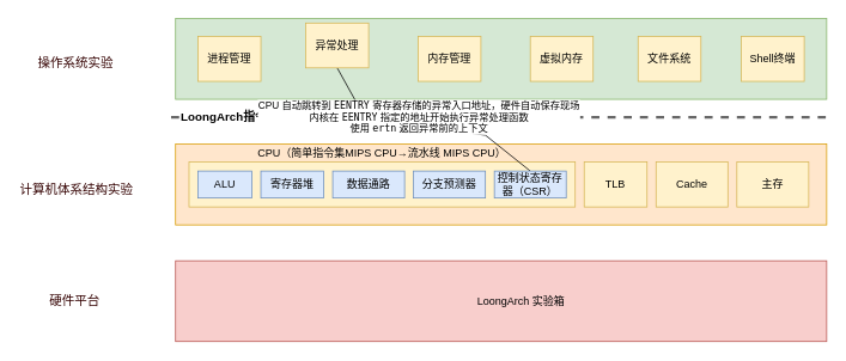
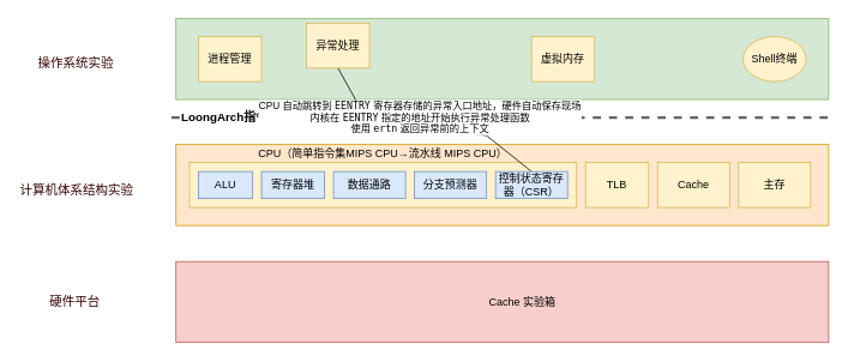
- <mxCell id="18" value="内存管理" style="whiteSpace=wrap;html=1;align=center;treeFolding=1;treeMoving=1;newEdgeStyle={&quot;edgeStyle&quot;:&quot;elbowEdgeStyle&quot;,&quot;startArrow&quot;:&quot;none&quot;,&quot;endArrow&quot;:&quot;none&quot;};labelPosition=center;verticalLabelPosition=middle;verticalAlign=middle;fillColor=#fff2cc;strokeColor=#d6b656;" parent="1" vertex="1"><mxGeometry x="465" y="40" width="70" height="50" as="geometry" /></mxCell>
- <mxCell id="20" value="文件系统" style="whiteSpace=wrap;html=1;align=center;treeFolding=1;treeMoving=1;newEdgeStyle={&quot;edgeStyle&quot;:&quot;elbowEdgeStyle&quot;,&quot;startArrow&quot;:&quot;none&quot;,&quot;endArrow&quot;:&quot;none&quot;};labelPosition=center;verticalLabelPosition=middle;verticalAlign=middle;fillColor=#fff2cc;strokeColor=#d6b656;" parent="1" vertex="1"><mxGeometry x="710" y="40" width="70" height="50" as="geometry" /></mxCell>
- <mxCell id="21" value="Shell终端" style="whiteSpace=wrap;html=1;align=center;treeFolding=1;treeMoving=1;newEdgeStyle={&quot;edgeStyle&quot;:&quot;elbowEdgeStyle&quot;,&quot;startArrow&quot;:&quot;none&quot;,&quot;endArrow&quot;:&quot;none&quot;};labelPosition=center;verticalLabelPosition=middle;verticalAlign=middle;fillColor=#fff2cc;strokeColor=#d6b656;" parent="1" vertex="1"><mxGeometry x="825" y="40" width="70" height="50" as="geometry" /></mxCell>
+ <mxCell id="21" value="Shell终端" style="ellipse;whiteSpace=wrap;html=1;align=center;treeFolding=1;treeMoving=1;newEdgeStyle={&quot;edgeStyle&quot;:&quot;elbowEdgeStyle&quot;,&quot;startArrow&quot;:&quot;none&quot;,&quot;endArrow&quot;:&quot;none&quot;};labelPosition=center;verticalLabelPosition=middle;verticalAlign=middle;fillColor=#fff2cc;strokeColor=#d6b656;" parent="1" vertex="1"><mxGeometry x="825" y="40" width="70" height="50" as="geometry" /></mxCell>
- <mxCell id="23" value="LoongArch 实验箱" style="text;html=1;align=center;verticalAlign=middle;whiteSpace=wrap;rounded=0;" parent="1" vertex="1"><mxGeometry x="510" y="320" width="140" height="30" as="geometry" /></mxCell>
+ <mxCell id="23" value="Cache 实验箱" style="text;html=1;align=center;verticalAlign=middle;whiteSpace=wrap;rounded=0;" parent="1" vertex="1"><mxGeometry x="510" y="320" width="140" height="30" as="geometry" /></mxCell>
